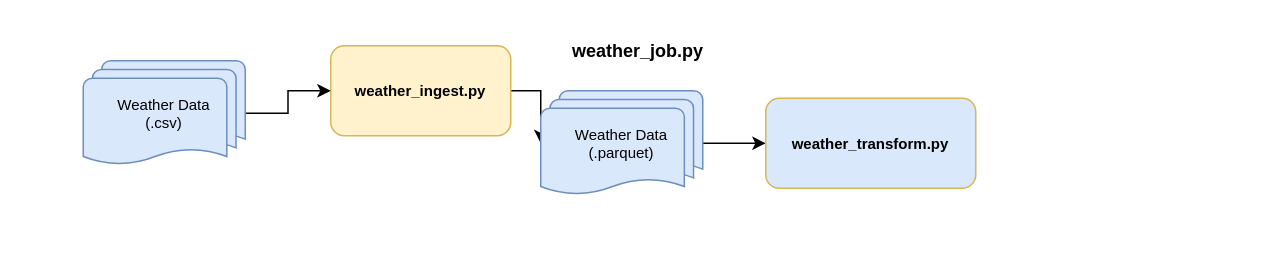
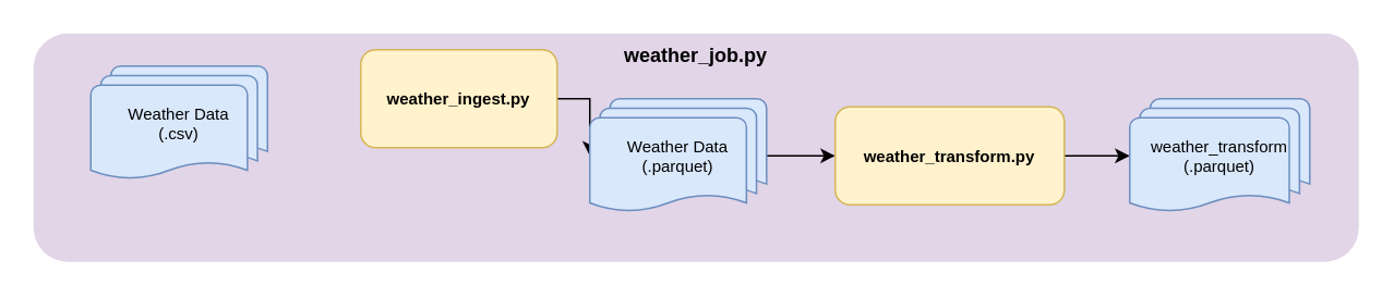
- <mxCell id="2" value="weather_job.py" style="rounded=1;whiteSpace=wrap;html=1;strokeWidth=1;strokeColor=none;verticalAlign=top;align=center;fontStyle=1" vertex="1" parent="1"><mxGeometry x="20" y="20" width="810" height="140" as="geometry" /></mxCell>
+ <mxCell id="2" value="weather_job.py" style="rounded=1;whiteSpace=wrap;html=1;strokeWidth=1;strokeColor=none;verticalAlign=top;align=center;fontStyle=1;fillColor=#e1d5e7;" vertex="1" parent="1"><mxGeometry x="20" y="20" width="810" height="140" as="geometry" /></mxCell>
- <mxCell id="5" style="edgeStyle=orthogonalEdgeStyle;rounded=0;orthogonalLoop=1;jettySize=auto;html=1;entryX=0;entryY=0.5;entryDx=0;entryDy=0;" edge="1" parent="1" source="6" target="4"><mxGeometry relative="1" as="geometry" /></mxCell>
- <mxCell id="10" value="weather_transform.py" style="rounded=1;whiteSpace=wrap;html=1;fillColor=#dae8fc;strokeColor=#d6b656;fontSize=10;fontStyle=1;" vertex="1" parent="1"><mxGeometry x="510" y="65" width="140" height="60" as="geometry" /></mxCell>
+ <mxCell id="10" value="weather_transform.py" style="rounded=1;whiteSpace=wrap;html=1;fillColor=#fff2cc;strokeColor=#d6b656;fontSize=10;fontStyle=1" vertex="1" parent="1"><mxGeometry x="510" y="65" width="140" height="60" as="geometry" /></mxCell>
+ <mxCell id="9" style="edgeStyle=orthogonalEdgeStyle;rounded=0;orthogonalLoop=1;jettySize=auto;html=1;entryX=0;entryY=0.5;entryDx=0;entryDy=0;entryPerimeter=0;" edge="1" parent="1" source="10" target="11"><mxGeometry relative="1" as="geometry" /></mxCell>
+ <mxCell id="11" value="weather_transform&lt;br style=&quot;font-size: 10px;&quot;&gt;(.parquet)" style="strokeWidth=1;html=1;shape=mxgraph.flowchart.multi-document;whiteSpace=wrap;fillColor=#dae8fc;strokeColor=#6c8ebf;fontSize=10;align=center;" vertex="1" parent="1"><mxGeometry x="690" y="60" width="110" height="70" as="geometry" /></mxCell>
